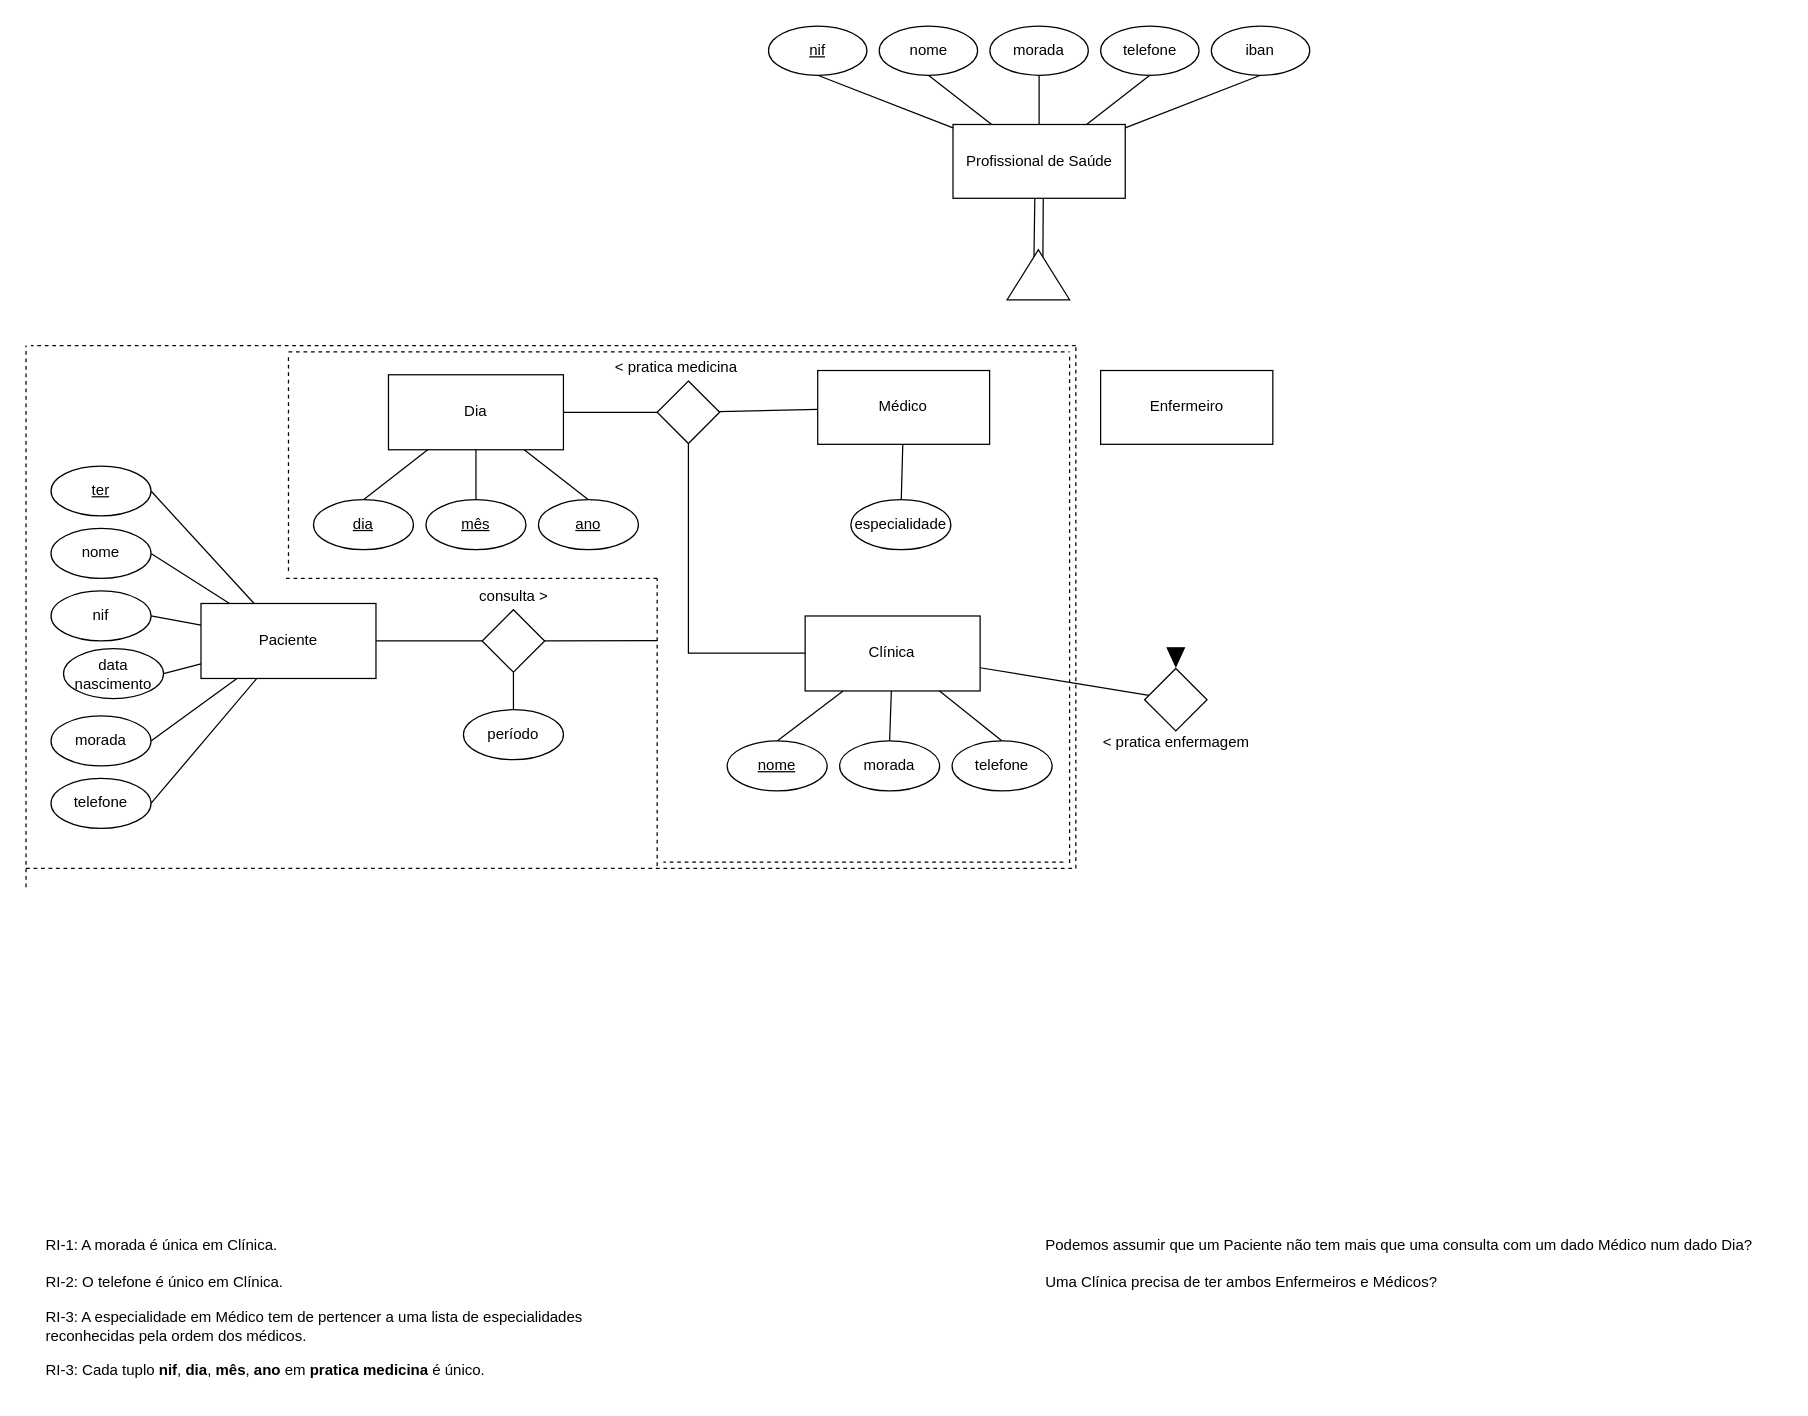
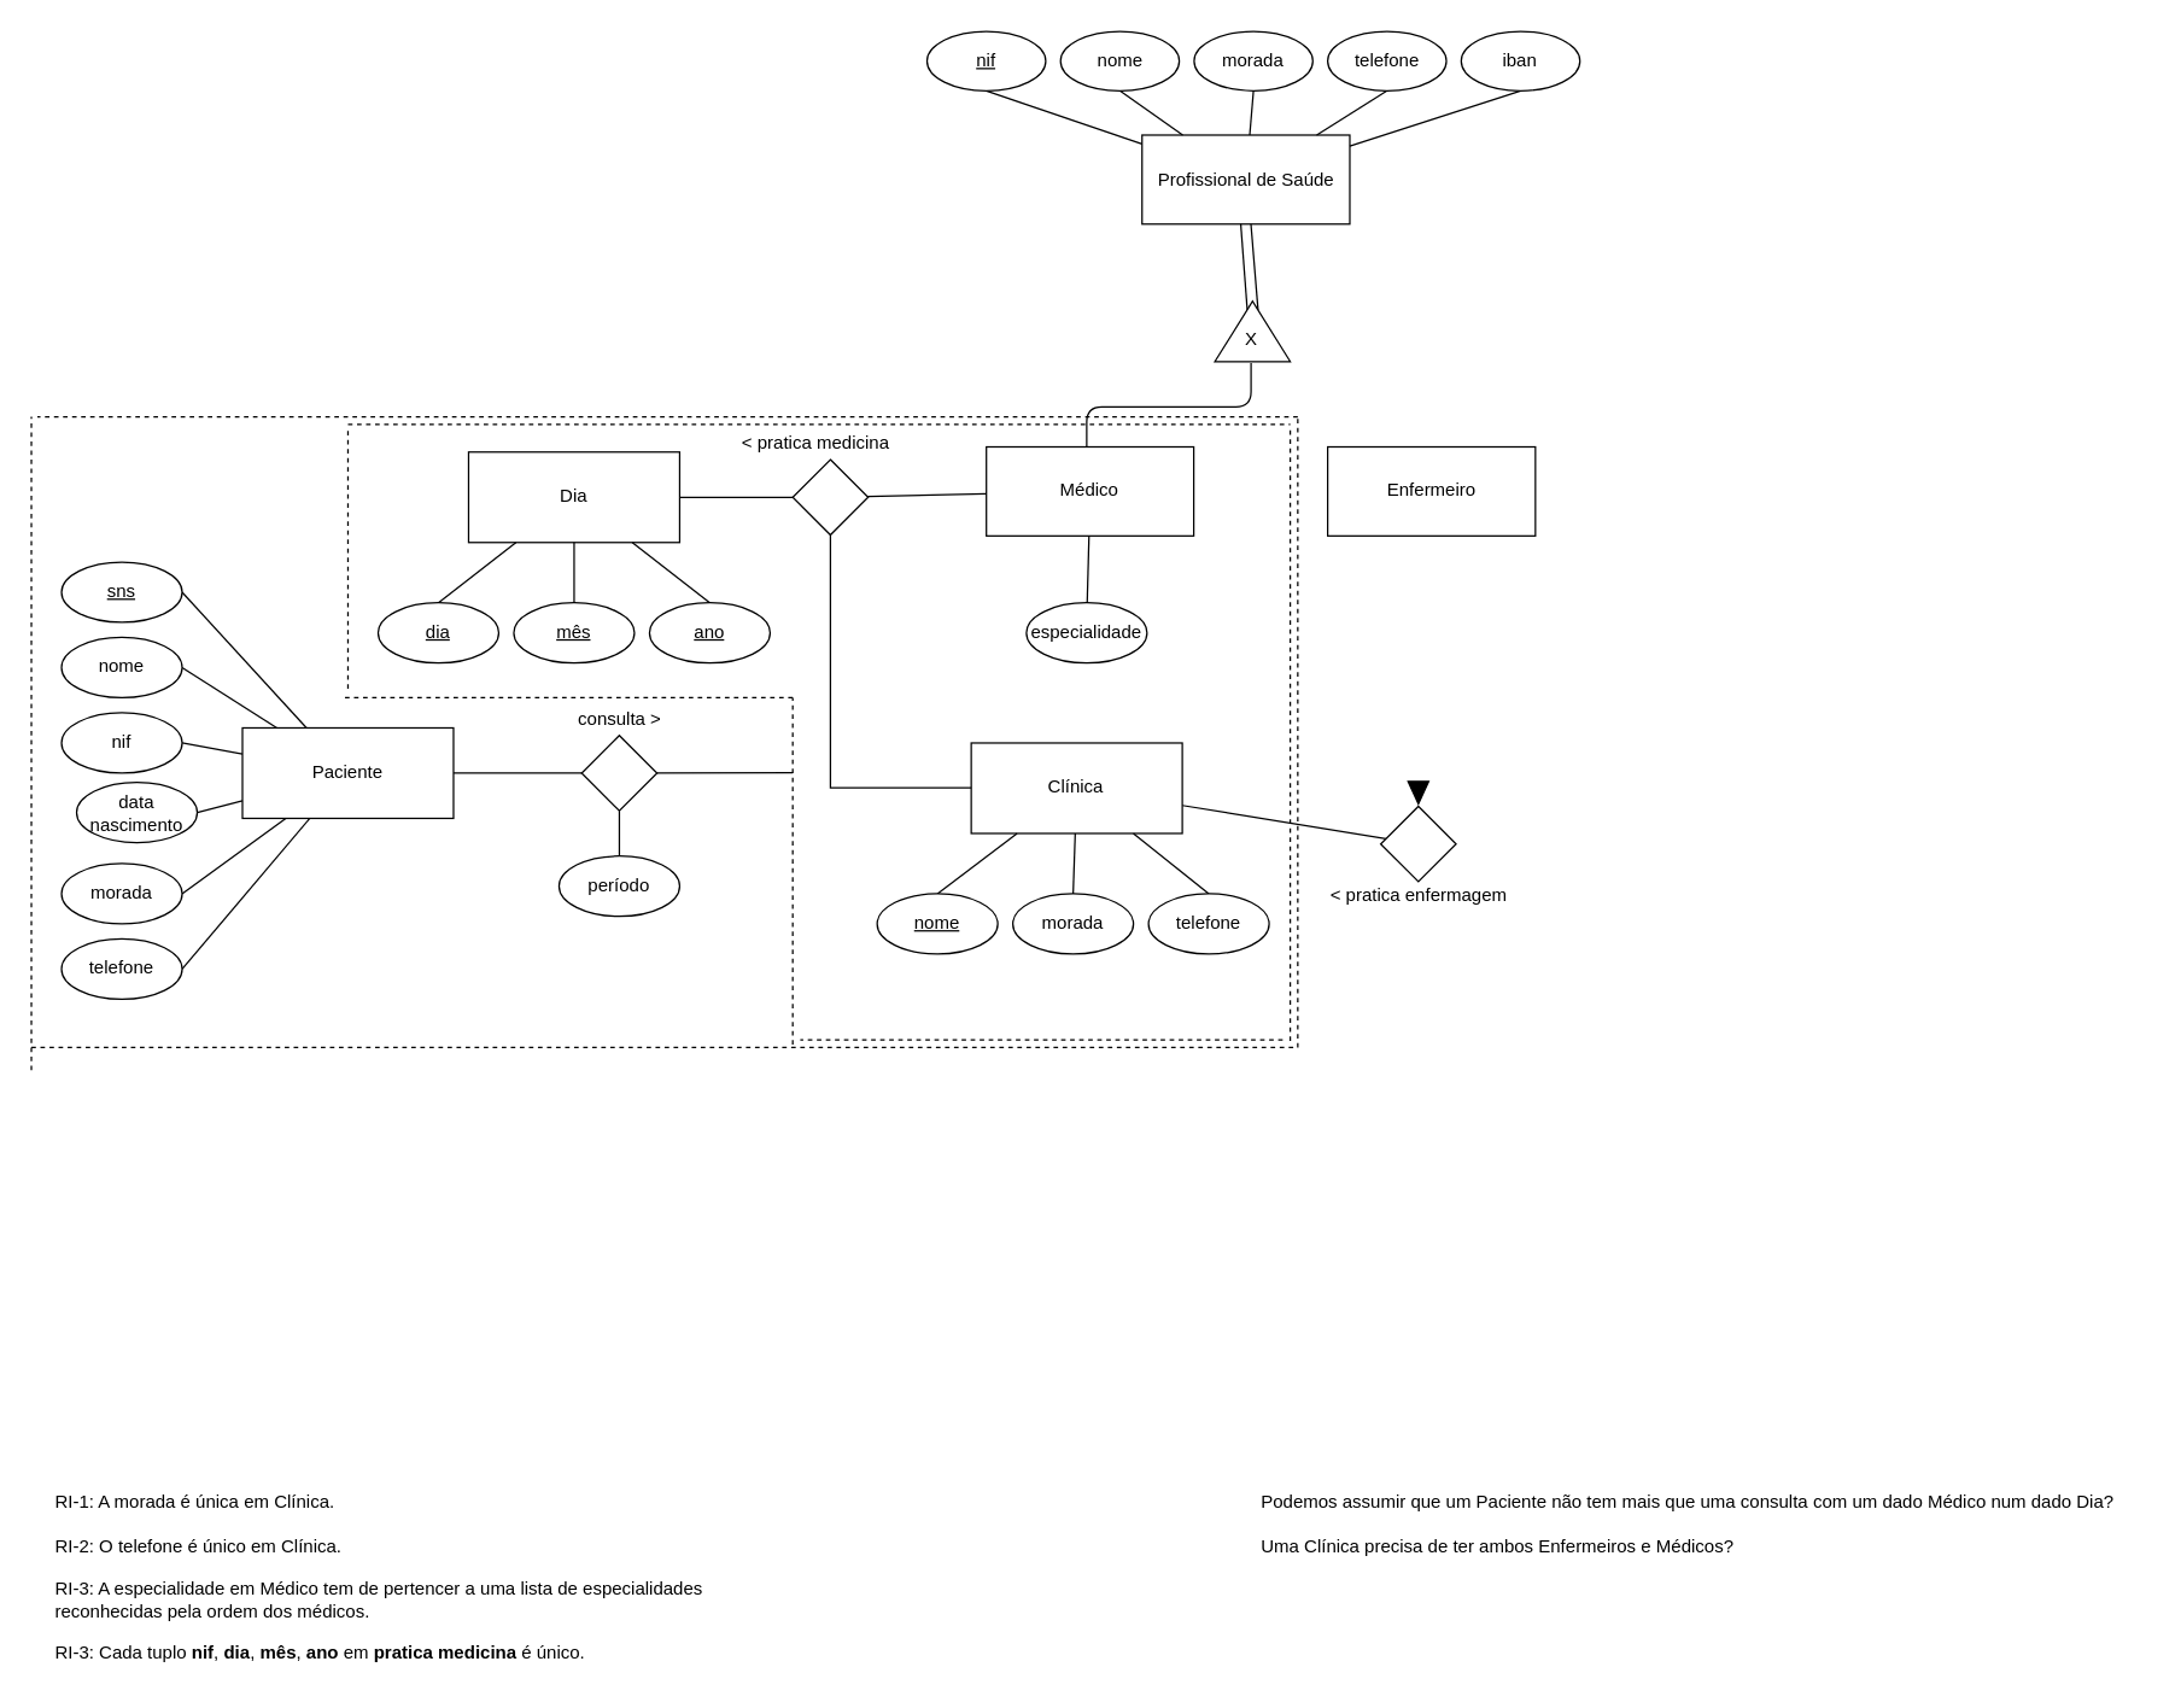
- <mxCell id="2" value="Profissional de Saúde" style="whiteSpace=wrap;html=1;align=center;" vertex="1" parent="1"><mxGeometry x="761.71" y="99.11" width="137.8" height="59.05" as="geometry" /></mxCell>
+ <mxCell id="2" value="Profissional de Saúde" style="whiteSpace=wrap;html=1;align=center;" vertex="1" parent="1"><mxGeometry x="756.71" y="89.11" width="137.8" height="59.05" as="geometry" /></mxCell>
+ <mxCell id="20" value="X" style="text;html=1;align=center;verticalAlign=middle;resizable=0;points=[];autosize=1;strokeColor=none;fillColor=none;fontFamily=Helvetica;fontSize=12;fontColor=default;labelBackgroundColor=default;" vertex="1" parent="18"><mxGeometry x="9" y="11" width="30" height="30" as="geometry" /></mxCell>
+ <mxCell id="15" style="edgeStyle=orthogonalEdgeStyle;rounded=1;orthogonalLoop=1;jettySize=auto;html=1;strokeColor=default;align=center;verticalAlign=middle;fontFamily=Helvetica;fontSize=12;fontColor=default;labelBackgroundColor=default;endArrow=none;endFill=0;curved=0;" edge="1" parent="1" source="20" target="16"><mxGeometry relative="1" as="geometry"><Array as="points"><mxPoint x="829" y="269.37" /><mxPoint x="720" y="269.37" /></Array></mxGeometry></mxCell>
- <mxCell id="65" value="&lt;u&gt;ter&lt;/u&gt;" style="ellipse;whiteSpace=wrap;html=1;align=center;" vertex="1" parent="1"><mxGeometry x="40" y="372.37" width="80" height="40" as="geometry" /></mxCell>
+ <mxCell id="65" value="&lt;u&gt;sns&lt;/u&gt;" style="ellipse;whiteSpace=wrap;html=1;align=center;" vertex="1" parent="1"><mxGeometry x="40" y="372.37" width="80" height="40" as="geometry" /></mxCell>
